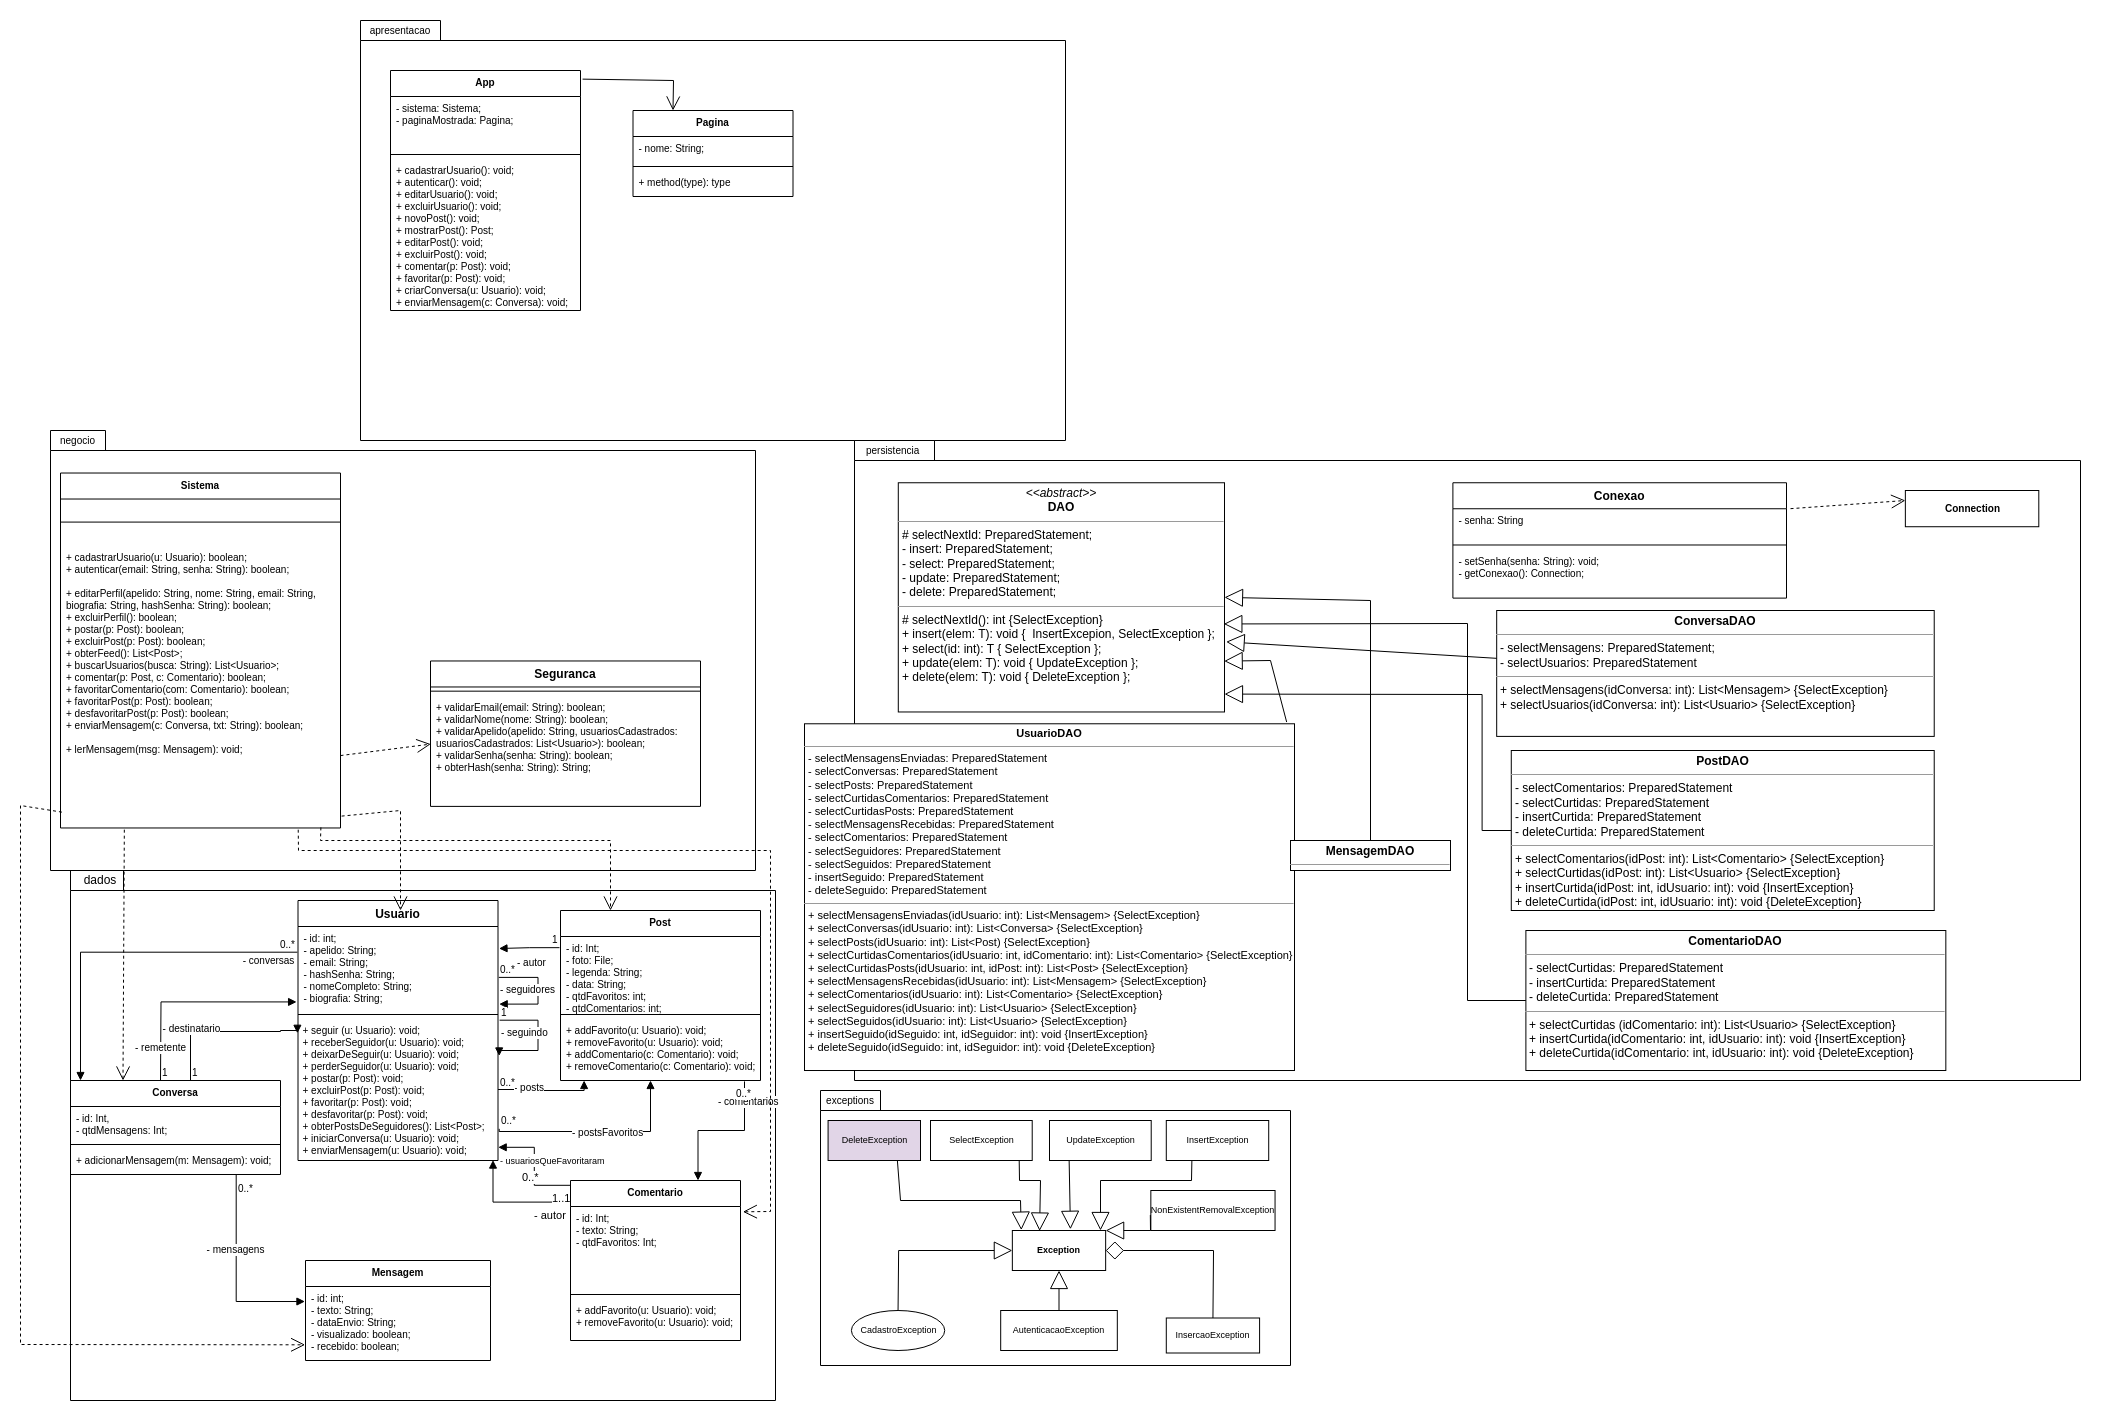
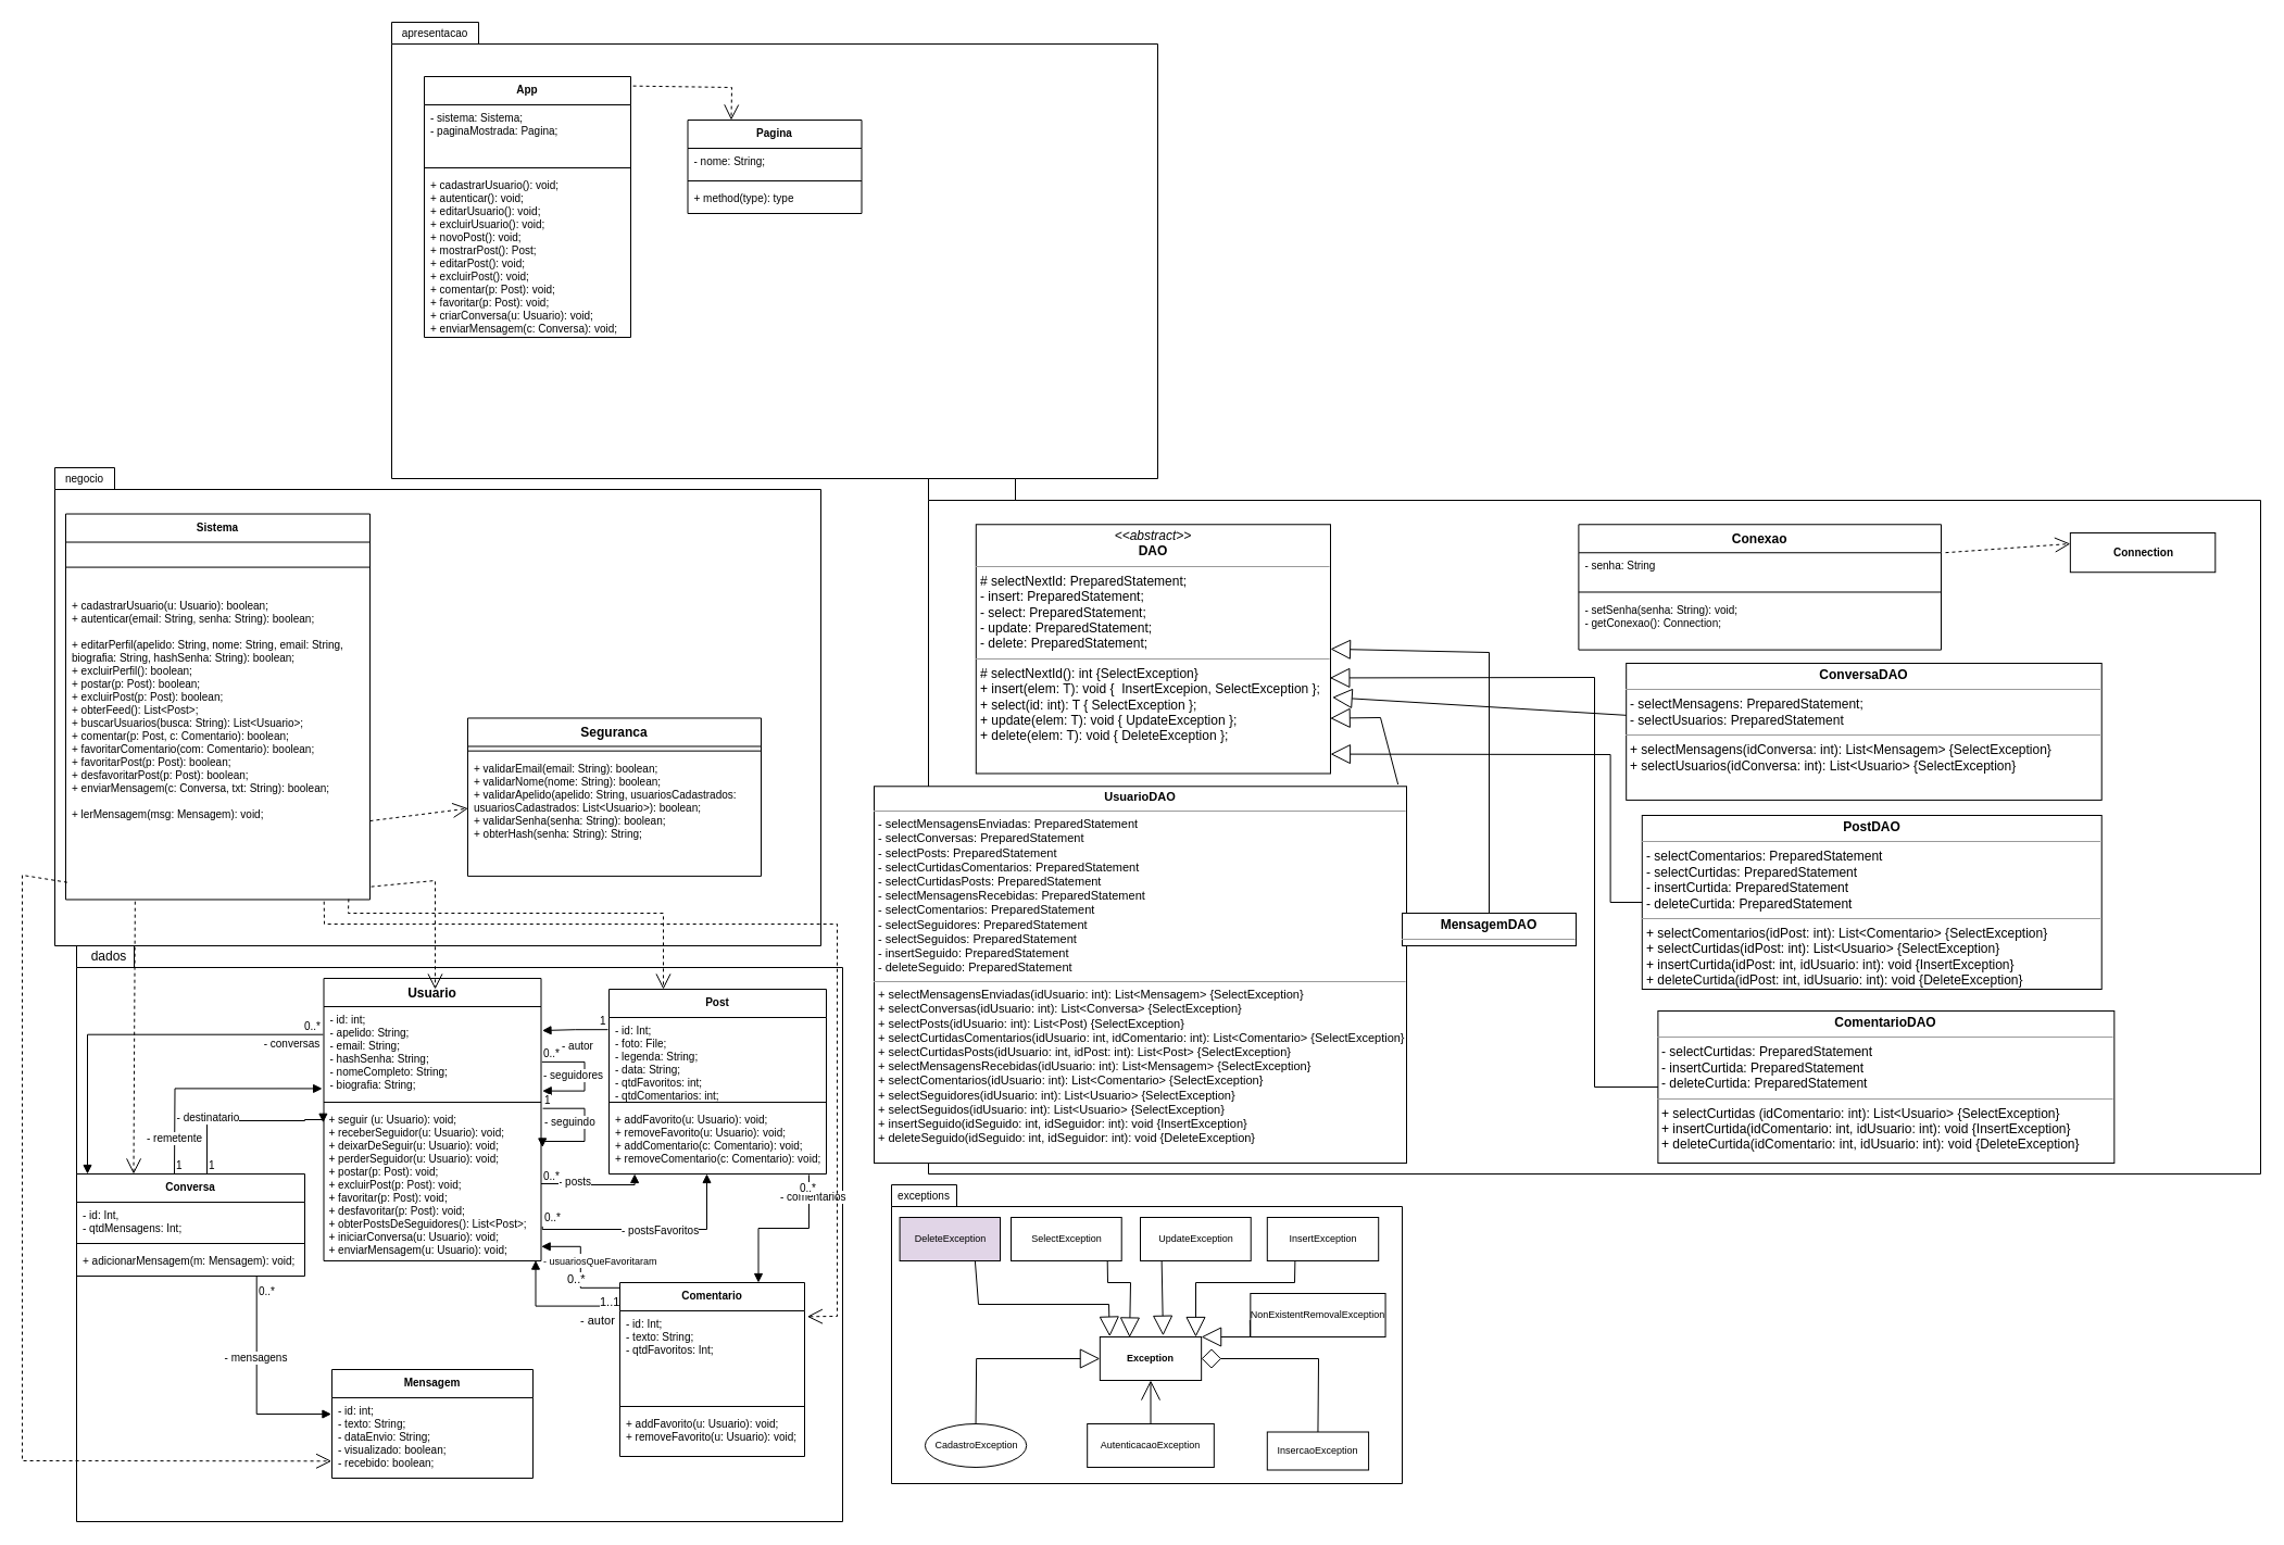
- <mxCell id="91" value="" style="endArrow=open;endSize=12;dashed=0;html=1;rounded=0;fontSize=10;exitX=1.011;exitY=0.036;exitDx=0;exitDy=0;exitPerimeter=0;entryX=0.25;entryY=0;entryDx=0;entryDy=0;" edge="1" parent="81" source="83" target="87"><mxGeometry width="160" relative="1" as="geometry"><mxPoint x="180" y="220" as="sourcePoint" /><mxPoint x="340" y="220" as="targetPoint" /><Array as="points"><mxPoint x="313" y="60" /></Array></mxGeometry></mxCell>
+ <mxCell id="91" value="" style="endArrow=open;endSize=12;dashed=1;html=1;rounded=0;fontSize=10;exitX=1.011;exitY=0.036;exitDx=0;exitDy=0;exitPerimeter=0;entryX=0.25;entryY=0;entryDx=0;entryDy=0;" edge="1" parent="81" source="83" target="87"><mxGeometry width="160" relative="1" as="geometry"><mxPoint x="180" y="220" as="sourcePoint" /><mxPoint x="340" y="220" as="targetPoint" /><Array as="points"><mxPoint x="313" y="60" /></Array></mxGeometry></mxCell>
- <mxCell id="95" value="persistencia&amp;nbsp;" style="text;html=1;strokeColor=none;fillColor=none;align=center;verticalAlign=middle;whiteSpace=wrap;rounded=0;fontSize=10;" vertex="1" parent="94"><mxGeometry width="80" height="20" as="geometry" /></mxCell>
- <mxCell id="65" value="" style="endArrow=block;endSize=16;endFill=0;html=1;rounded=0;fontSize=9;entryX=0.5;entryY=1;entryDx=0;entryDy=0;exitX=0.5;exitY=0;exitDx=0;exitDy=0;" edge="1" parent="62" source="67" target="63"><mxGeometry width="160" relative="1" as="geometry"><mxPoint x="-27.407" y="197.5" as="sourcePoint" /><mxPoint x="159.194" y="197.5" as="targetPoint" /></mxGeometry></mxCell>
+ <mxCell id="65" value="" style="endArrow=open;endSize=16;endFill=0;html=1;rounded=0;fontSize=9;entryX=0.5;entryY=1;entryDx=0;entryDy=0;exitX=0.5;exitY=0;exitDx=0;exitDy=0;" edge="1" parent="62" source="67" target="63"><mxGeometry width="160" relative="1" as="geometry"><mxPoint x="-27.407" y="197.5" as="sourcePoint" /><mxPoint x="159.194" y="197.5" as="targetPoint" /></mxGeometry></mxCell>
